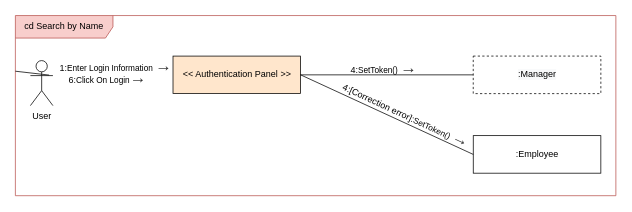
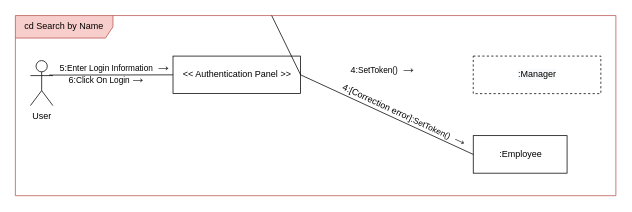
- <mxCell id="5" value="1:&lt;span style=&quot;font-size: 11px ; background-color: rgb(255 , 255 , 255)&quot;&gt;Enter Login Information&amp;nbsp;&lt;/span&gt;&lt;span style=&quot;color: rgb(51 , 51 , 51) ; font-size: 22px&quot;&gt;→&lt;/span&gt;" style="text;html=1;strokeColor=none;fillColor=none;align=center;verticalAlign=middle;whiteSpace=wrap;rounded=0;" parent="1" vertex="1"><mxGeometry x="74" y="77" width="160" height="20" as="geometry" /></mxCell>
+ <mxCell id="5" value="5:&lt;span style=&quot;font-size: 11px ; background-color: rgb(255 , 255 , 255)&quot;&gt;Enter Login Information&amp;nbsp;&lt;/span&gt;&lt;span style=&quot;color: rgb(51 , 51 , 51) ; font-size: 22px&quot;&gt;→&lt;/span&gt;" style="text;html=1;strokeColor=none;fillColor=none;align=center;verticalAlign=middle;whiteSpace=wrap;rounded=0;" parent="1" vertex="1"><mxGeometry x="74" y="77" width="160" height="20" as="geometry" /></mxCell>
- <mxCell id="12" value="" style="endArrow=none;html=1;exitX=0.833;exitY=0.322;exitDx=0;exitDy=0;exitPerimeter=0;" parent="1" source="3" target="2" edge="1"><mxGeometry width="50" height="50" relative="1" as="geometry"><mxPoint x="540" y="100" as="sourcePoint" /><mxPoint x="590" y="50" as="targetPoint" /></mxGeometry></mxCell>
+ <mxCell id="12" value="" style="endArrow=none;html=1;exitX=0.833;exitY=0.322;exitDx=0;exitDy=0;exitPerimeter=0;entryX=0;entryY=0.5;entryDx=0;entryDy=0;" parent="1" source="3" target="4" edge="1"><mxGeometry width="50" height="50" relative="1" as="geometry"><mxPoint x="540" y="100" as="sourcePoint" /><mxPoint x="590" y="50" as="targetPoint" /></mxGeometry></mxCell>
- <mxCell id="4" value="&lt;span&gt;&amp;lt;&amp;lt; Authentication Panel &amp;gt;&amp;gt;&lt;/span&gt;" style="html=1;fillColor=#ffe6cc;" parent="1" vertex="1"><mxGeometry x="230" y="74" width="170" height="50" as="geometry" /></mxCell>
+ <mxCell id="4" value="&lt;span&gt;&amp;lt;&amp;lt; Authentication Panel &amp;gt;&amp;gt;&lt;/span&gt;" style="html=1;" parent="1" vertex="1"><mxGeometry x="230" y="74" width="170" height="50" as="geometry" /></mxCell>
- <mxCell id="13" value="" style="endArrow=none;html=1;exitX=1;exitY=0.5;exitDx=0;exitDy=0;entryX=0;entryY=0.5;entryDx=0;entryDy=0;" parent="1" source="4" target="7" edge="1"><mxGeometry width="50" height="50" relative="1" as="geometry"><mxPoint x="380" y="260" as="sourcePoint" /><mxPoint x="430" y="210" as="targetPoint" /></mxGeometry></mxCell>
+ <mxCell id="13" value="" style="endArrow=none;html=1;exitX=1;exitY=0.5;exitDx=0;exitDy=0;" parent="1" source="4" target="2" edge="1"><mxGeometry width="50" height="50" relative="1" as="geometry"><mxPoint x="380" y="260" as="sourcePoint" /><mxPoint x="430" y="210" as="targetPoint" /></mxGeometry></mxCell>
- <mxCell id="8" value="&lt;span&gt;:Employee&lt;/span&gt;" style="html=1;" parent="1" vertex="1"><mxGeometry x="630" y="180" width="170" height="50" as="geometry" /></mxCell>
+ <mxCell id="8" value="&lt;span&gt;:Employee&lt;/span&gt;" style="html=1;" parent="1" vertex="1"><mxGeometry x="630" y="180" width="125" height="50" as="geometry" /></mxCell>
